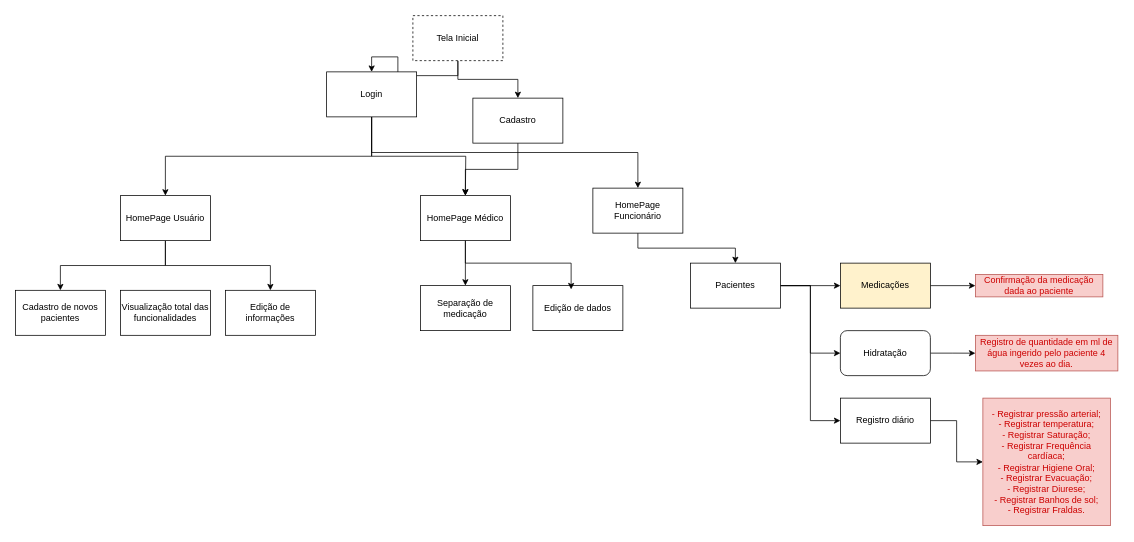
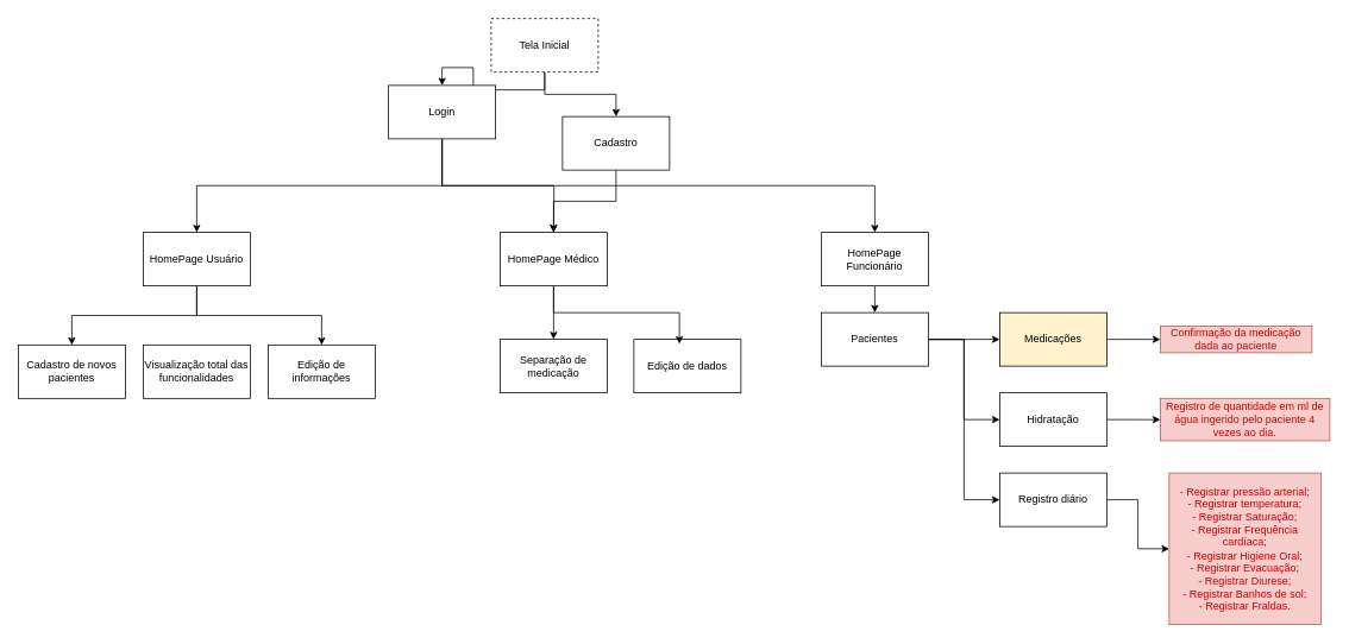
- <mxCell id="17" value="HomePage Funcionário" style="rounded=0;whiteSpace=wrap;html=1;" vertex="1" parent="1"><mxGeometry x="790" y="250" width="120" height="60" as="geometry" /></mxCell>
+ <mxCell id="17" value="HomePage Funcionário" style="rounded=0;whiteSpace=wrap;html=1;" vertex="1" parent="1"><mxGeometry x="920" y="260" width="120" height="60" as="geometry" /></mxCell>
- <mxCell id="25" value="Hidratação" style="whiteSpace=wrap;html=1;rounded=1;" vertex="1" parent="1"><mxGeometry x="1120" y="440" width="120" height="60" as="geometry" /></mxCell>
+ <mxCell id="25" value="Hidratação" style="rounded=0;whiteSpace=wrap;html=1;" vertex="1" parent="1"><mxGeometry x="1120" y="440" width="120" height="60" as="geometry" /></mxCell>
